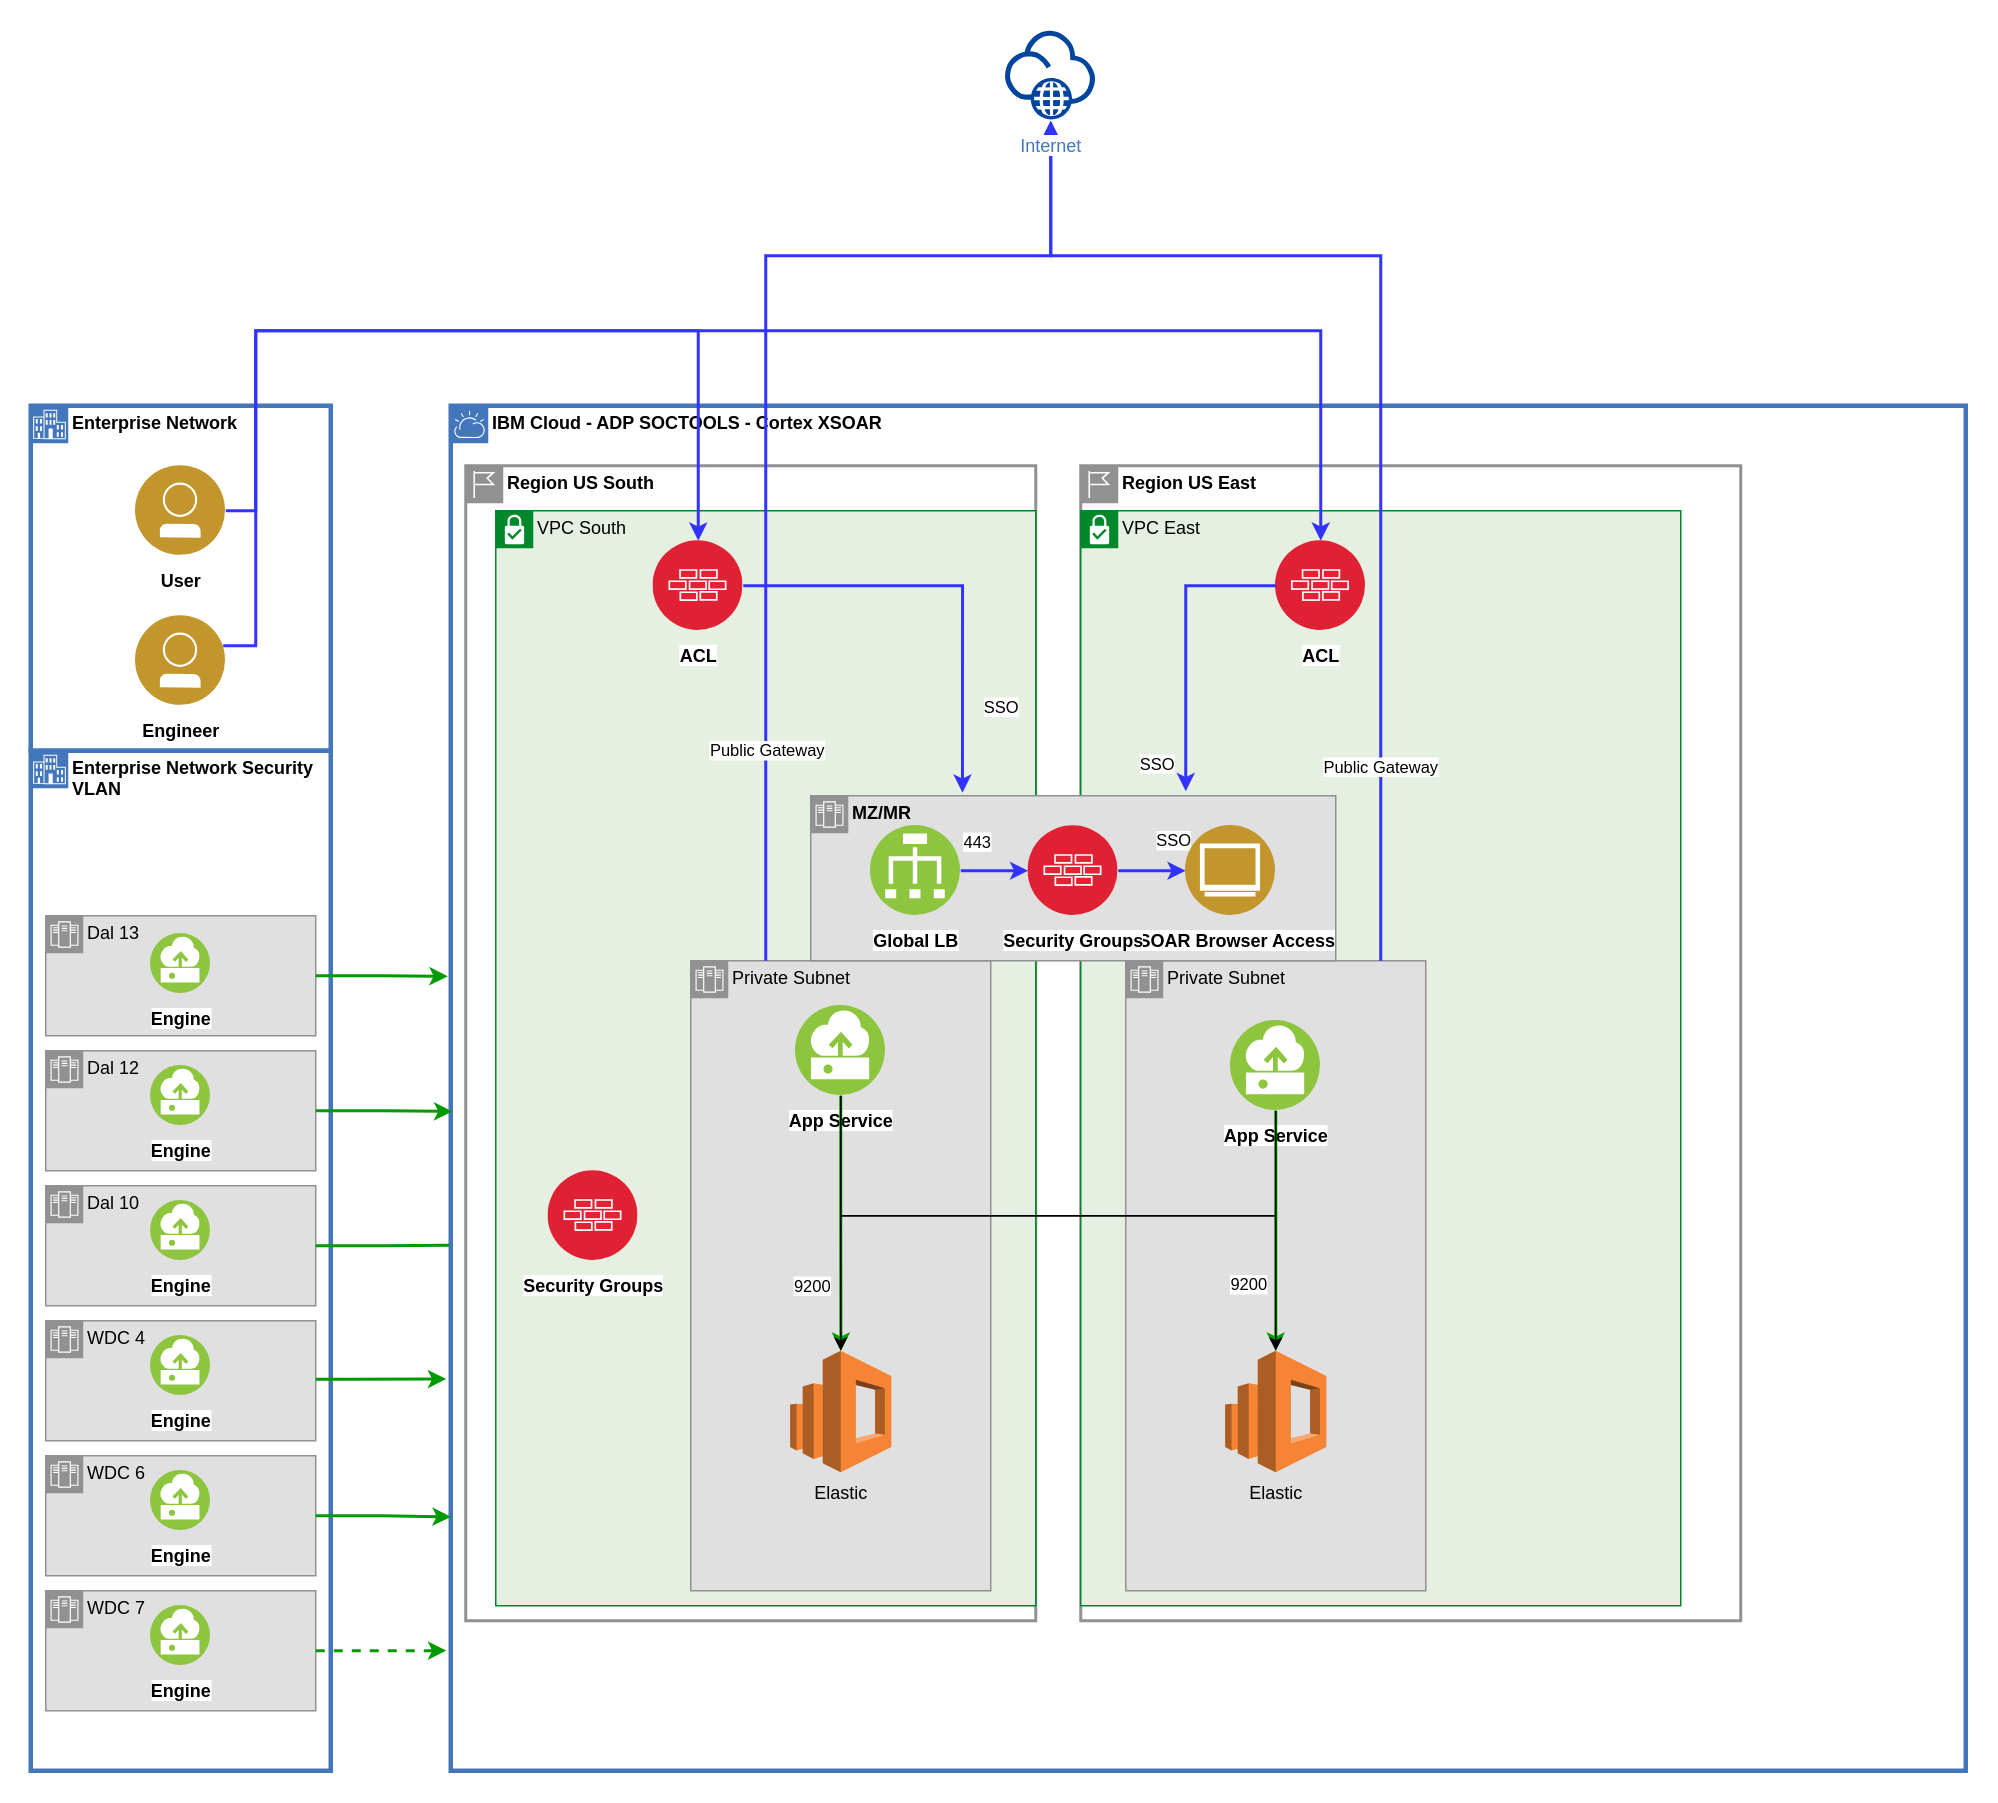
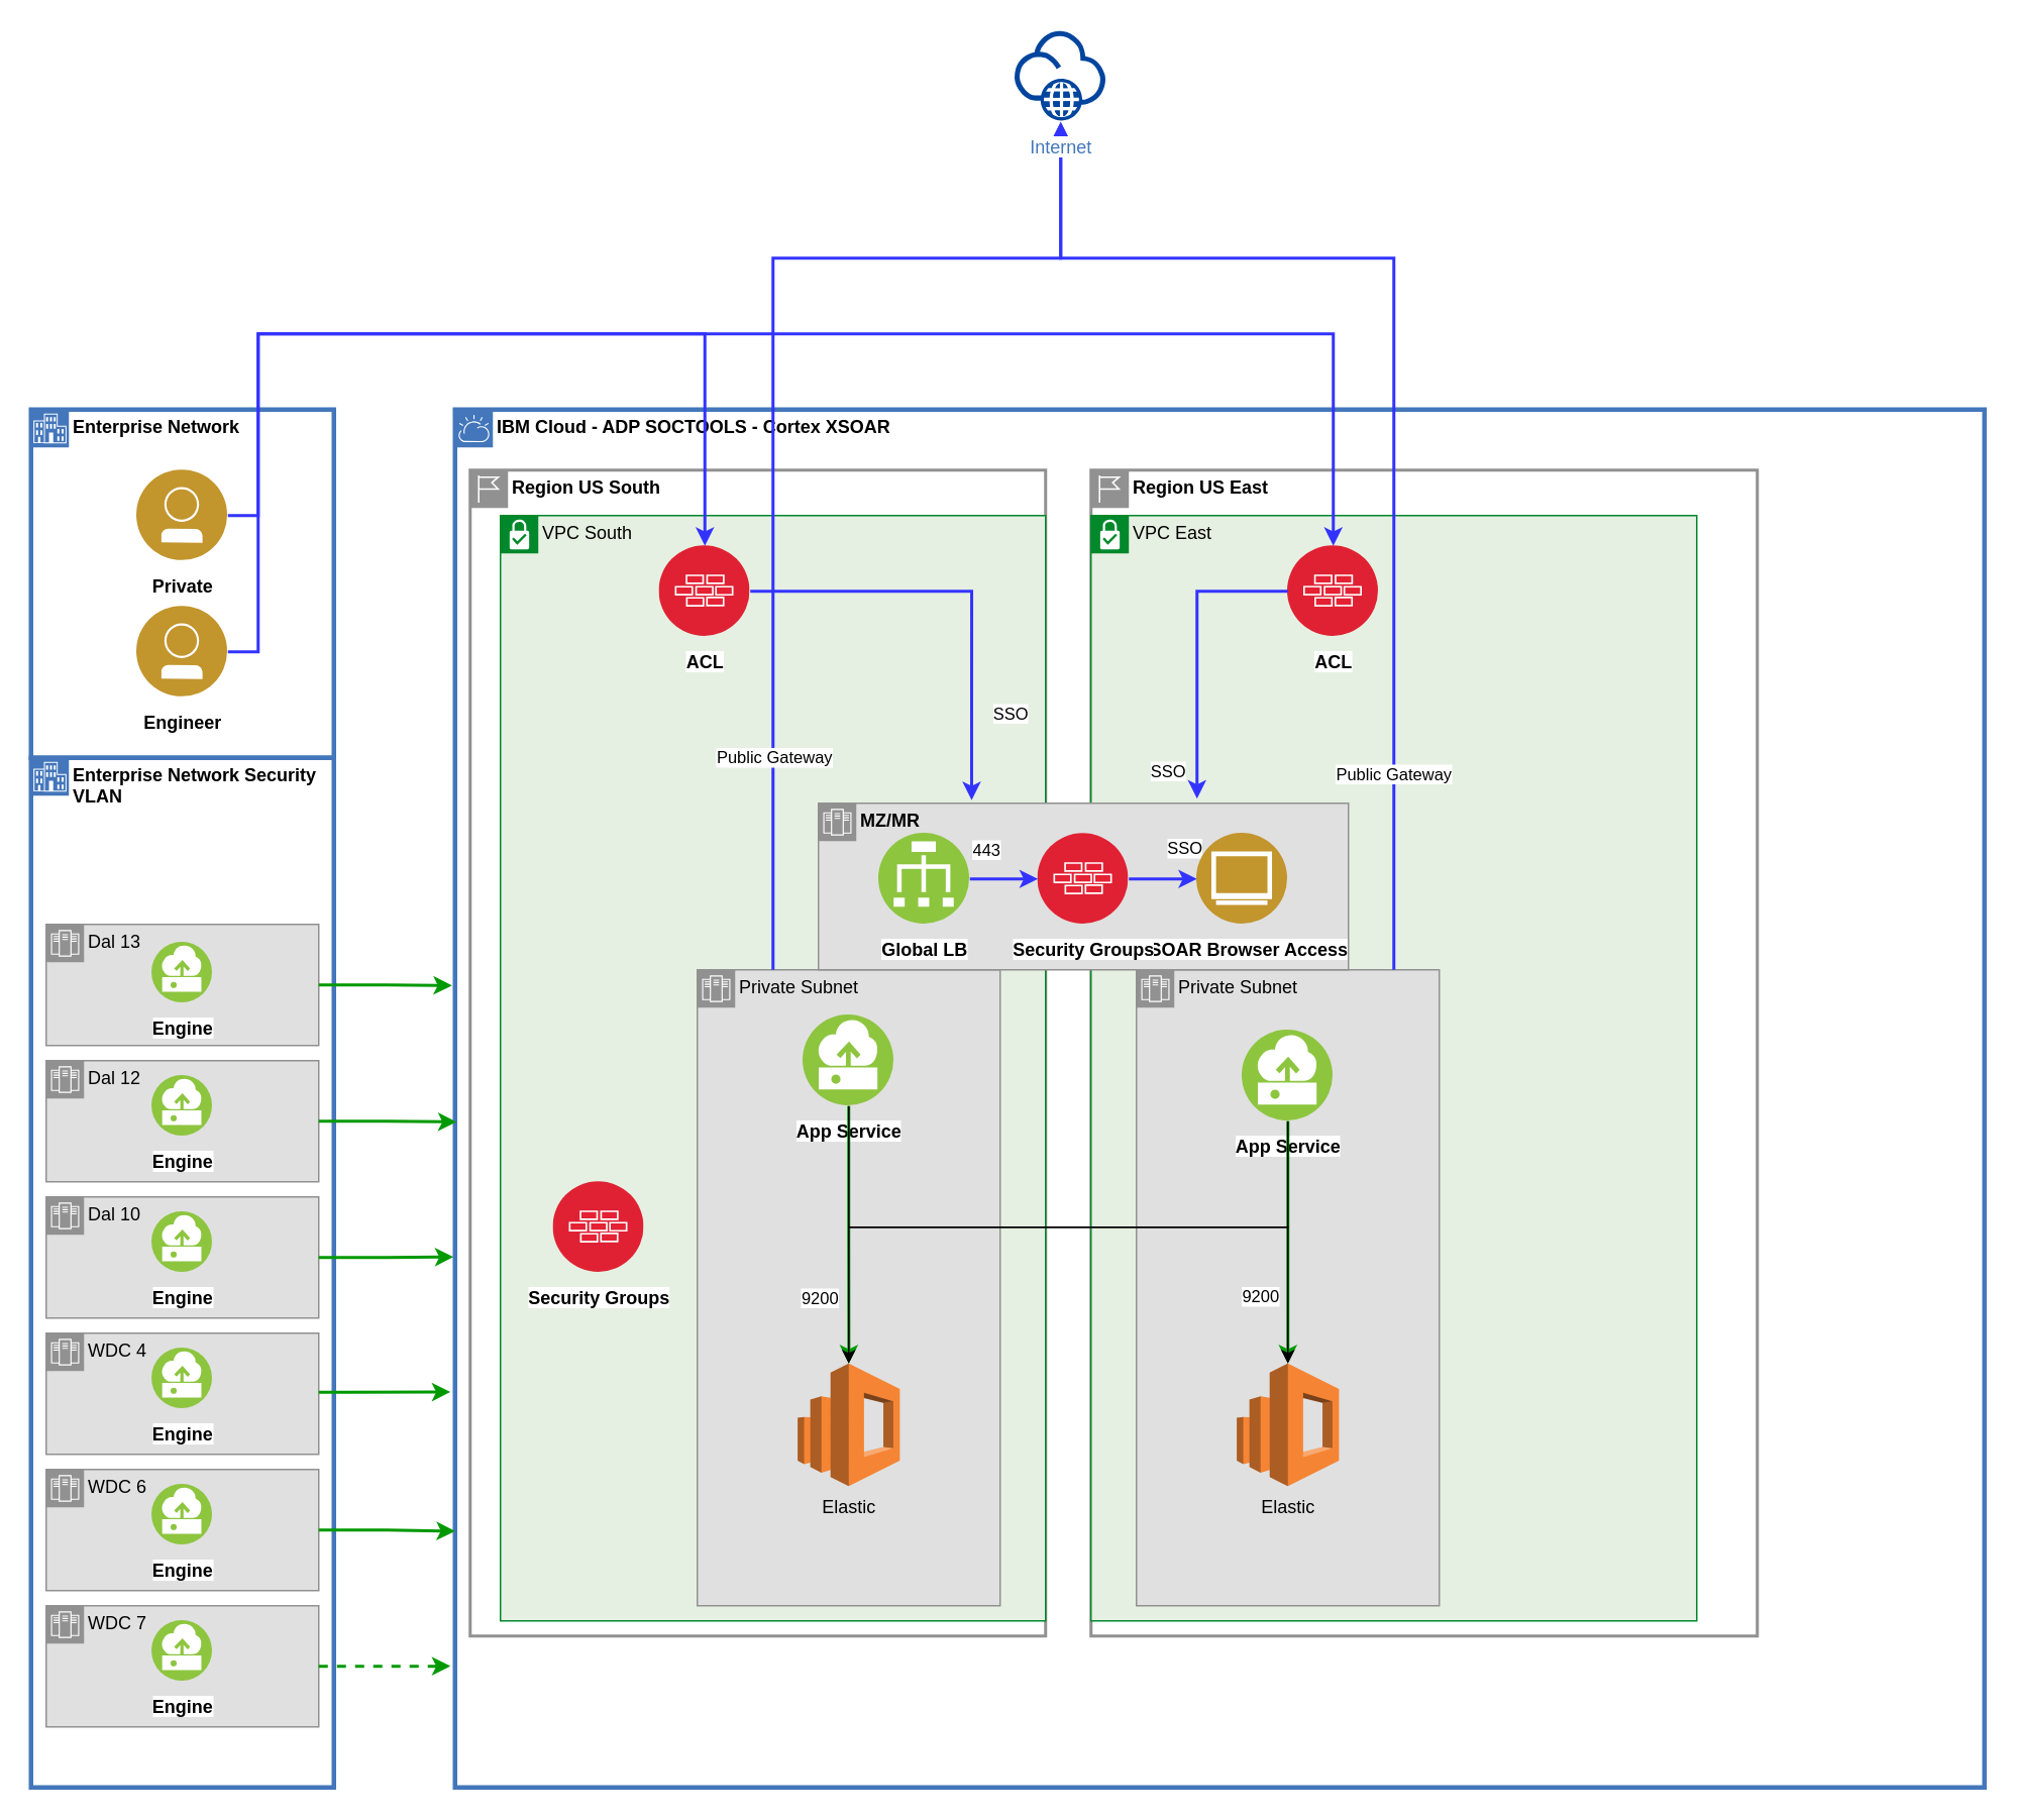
- <mxCell id="37" value="&lt;font color=&quot;#000000&quot;&gt;&lt;b&gt;User&lt;/b&gt;&lt;/font&gt;" style="aspect=fixed;perimeter=ellipsePerimeter;html=1;align=center;shadow=0;dashed=0;fontColor=#4277BB;labelBackgroundColor=#ffffff;fontSize=12;spacingTop=3;image;image=img/lib/ibm/users/user.svg;" parent="36" vertex="1"><mxGeometry x="70" y="40" width="60" height="60" as="geometry" /></mxCell>
+ <mxCell id="37" value="&lt;font color=&quot;#000000&quot;&gt;&lt;b&gt;Private&lt;/b&gt;&lt;/font&gt;" style="aspect=fixed;perimeter=ellipsePerimeter;html=1;align=center;shadow=0;dashed=0;fontColor=#4277BB;labelBackgroundColor=#ffffff;fontSize=12;spacingTop=3;image;image=img/lib/ibm/users/user.svg;" parent="36" vertex="1"><mxGeometry x="70" y="40" width="60" height="60" as="geometry" /></mxCell>
- <mxCell id="38" value="Engineer" style="aspect=fixed;perimeter=ellipsePerimeter;html=1;align=center;shadow=0;dashed=0;labelBackgroundColor=#ffffff;fontSize=12;spacingTop=3;image;image=img/lib/ibm/users/user.svg;fontStyle=1" parent="36" vertex="1"><mxGeometry x="70" y="140" width="60" height="60" as="geometry" /></mxCell>
+ <mxCell id="38" value="Engineer" style="aspect=fixed;perimeter=ellipsePerimeter;html=1;align=center;shadow=0;dashed=0;labelBackgroundColor=#ffffff;fontSize=12;spacingTop=3;image;image=img/lib/ibm/users/user.svg;fontStyle=1" parent="36" vertex="1"><mxGeometry x="70" y="130" width="60" height="60" as="geometry" /></mxCell>
- <mxCell id="56" style="edgeStyle=orthogonalEdgeStyle;rounded=0;orthogonalLoop=1;jettySize=auto;html=1;entryX=-0.001;entryY=0.615;entryDx=0;entryDy=0;entryPerimeter=0;strokeWidth=2;fontColor=#000000;strokeColor=#009900;endArrow=none;" parent="1" source="44" target="2" edge="1"><mxGeometry relative="1" as="geometry" /></mxCell>
+ <mxCell id="56" style="edgeStyle=orthogonalEdgeStyle;rounded=0;orthogonalLoop=1;jettySize=auto;html=1;entryX=-0.001;entryY=0.615;entryDx=0;entryDy=0;entryPerimeter=0;strokeWidth=2;fontColor=#000000;strokeColor=#009900;" parent="1" source="44" target="2" edge="1"><mxGeometry relative="1" as="geometry" /></mxCell>
